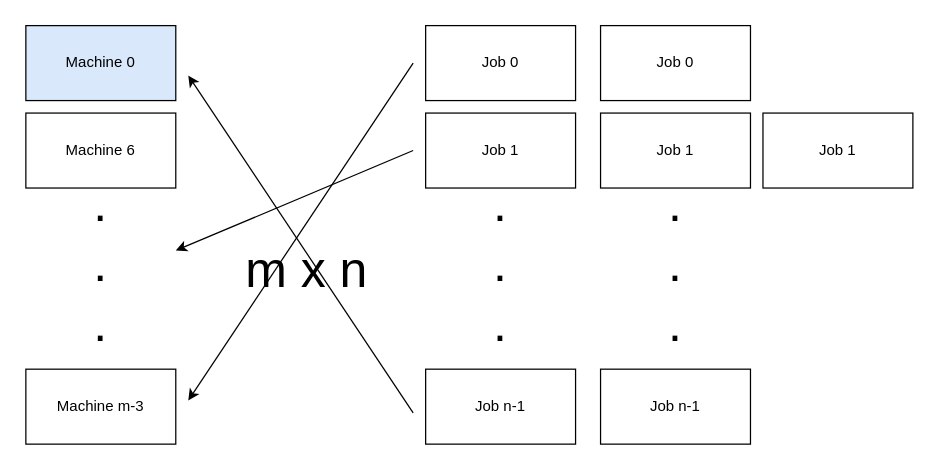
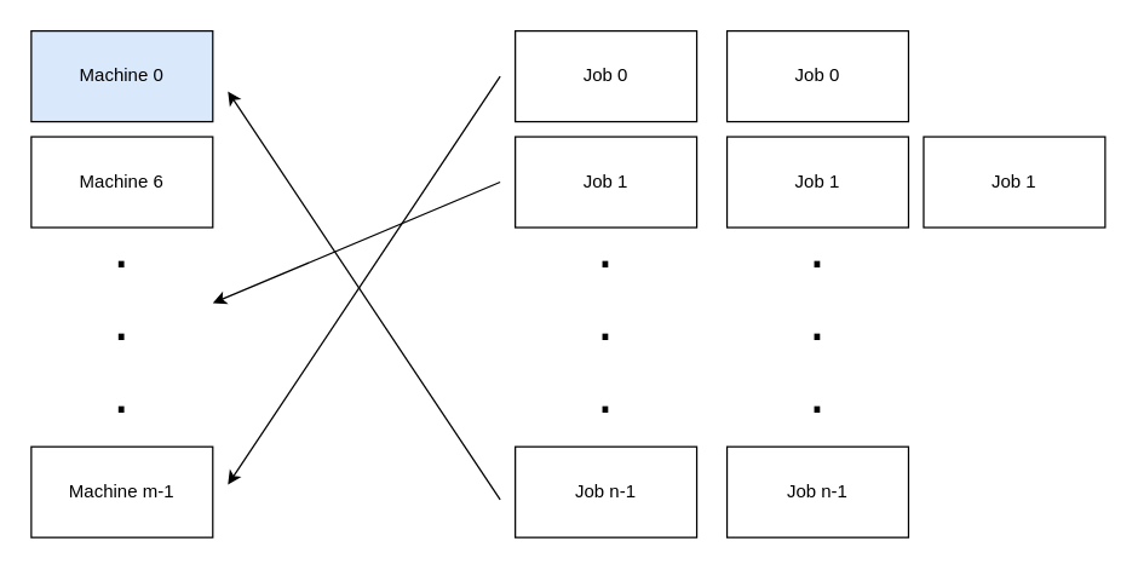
- <mxCell id="18" value="&lt;span style=&quot;font-size: 40px;&quot;&gt;m x n&lt;/span&gt;" style="text;html=1;align=center;verticalAlign=middle;whiteSpace=wrap;rounded=0;" parent="1" vertex="1"><mxGeometry x="170" y="200" width="150" height="30" as="geometry" /></mxCell>
- <mxCell id="4" value="Machine m-3" style="rounded=0;whiteSpace=wrap;html=1;" parent="1" vertex="1"><mxGeometry x="20" y="295" width="120" height="60" as="geometry" /></mxCell>
+ <mxCell id="4" value="Machine m-1" style="rounded=0;whiteSpace=wrap;html=1;" parent="1" vertex="1"><mxGeometry x="20" y="295" width="120" height="60" as="geometry" /></mxCell>
